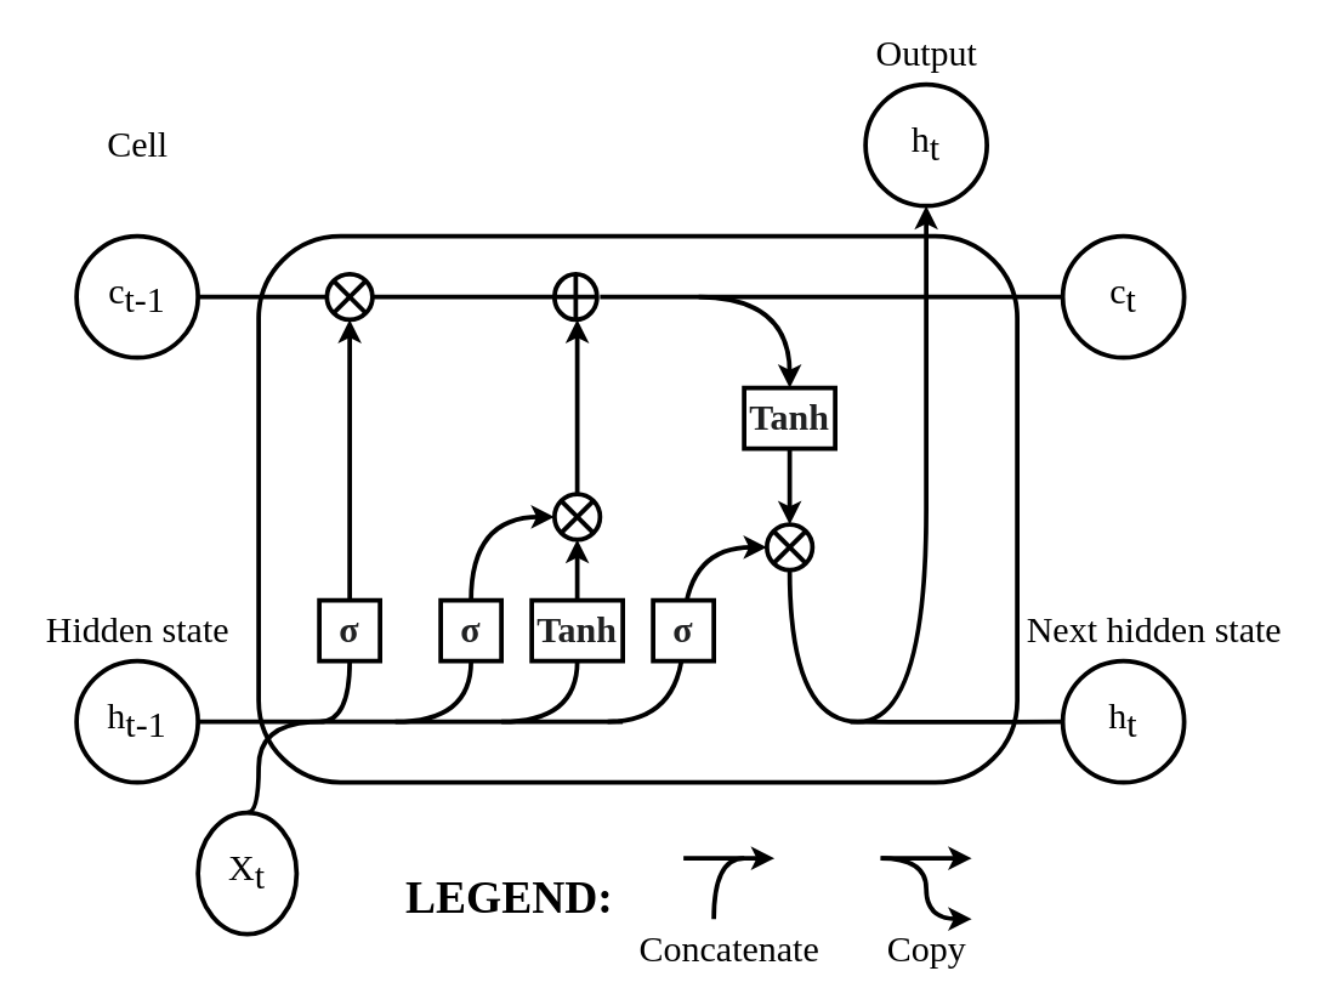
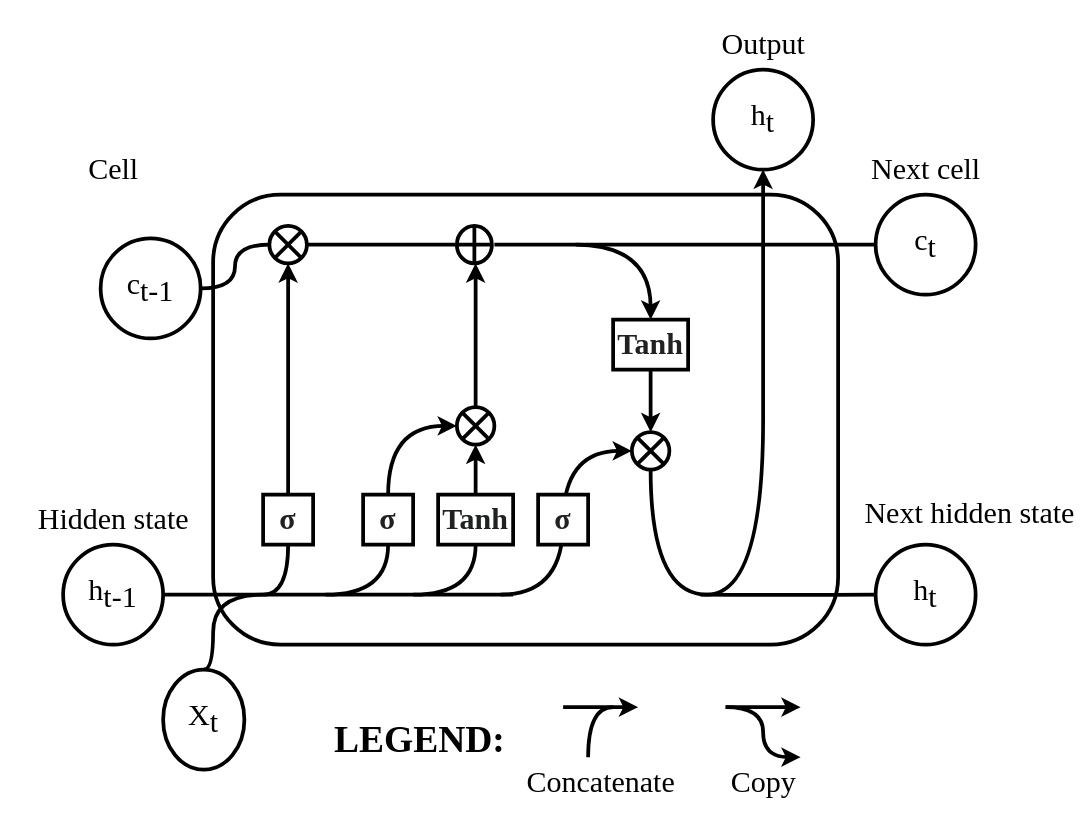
- <mxCell id="9" value="Cell" style="text;html=1;align=center;verticalAlign=middle;resizable=0;points=[];autosize=1;strokeColor=none;fillColor=none;fontSize=24;fontFamily=Times New Roman;" parent="1" vertex="1"><mxGeometry x="60" y="80" width="60" height="30" as="geometry" /></mxCell>
+ <mxCell id="9" value="Cell" style="text;html=1;align=center;verticalAlign=middle;resizable=0;points=[];autosize=1;strokeColor=none;fillColor=none;fontSize=24;fontFamily=Times New Roman;" parent="1" vertex="1"><mxGeometry x="60" y="120" width="60" height="30" as="geometry" /></mxCell>
+ <mxCell id="41" value="Next cell" style="text;html=1;align=center;verticalAlign=middle;resizable=0;points=[];autosize=1;strokeColor=none;fillColor=none;fontSize=24;fontFamily=Times New Roman;" parent="1" vertex="1"><mxGeometry x="690" y="120" width="100" height="30" as="geometry" /></mxCell>
- <mxCell id="6" value="&lt;span style=&quot;font-size: 24px;&quot;&gt;c&lt;/span&gt;&lt;sub style=&quot;font-size: 24px;&quot;&gt;t-1&lt;/sub&gt;" style="ellipse;whiteSpace=wrap;html=1;aspect=fixed;fontSize=24;fontFamily=Times New Roman;strokeWidth=3;" parent="1" vertex="1"><mxGeometry x="50" y="155" width="80" height="80" as="geometry" /></mxCell>
+ <mxCell id="6" value="&lt;span style=&quot;font-size: 24px;&quot;&gt;c&lt;/span&gt;&lt;sub style=&quot;font-size: 24px;&quot;&gt;t-1&lt;/sub&gt;" style="ellipse;whiteSpace=wrap;html=1;aspect=fixed;fontSize=24;fontFamily=Times New Roman;strokeWidth=3;" parent="1" vertex="1"><mxGeometry x="80" y="190" width="80" height="80" as="geometry" /></mxCell>
- <mxCell id="42" value="Next hidden state" style="text;html=1;align=center;verticalAlign=middle;resizable=0;points=[];autosize=1;strokeColor=none;fillColor=none;fontSize=24;fontFamily=Times New Roman;" parent="1" vertex="1"><mxGeometry x="670" y="400" width="180" height="30" as="geometry" /></mxCell>
+ <mxCell id="42" value="Next hidden state" style="text;html=1;align=center;verticalAlign=middle;resizable=0;points=[];autosize=1;strokeColor=none;fillColor=none;fontSize=24;fontFamily=Times New Roman;" parent="1" vertex="1"><mxGeometry x="685" y="395" width="180" height="30" as="geometry" /></mxCell>
